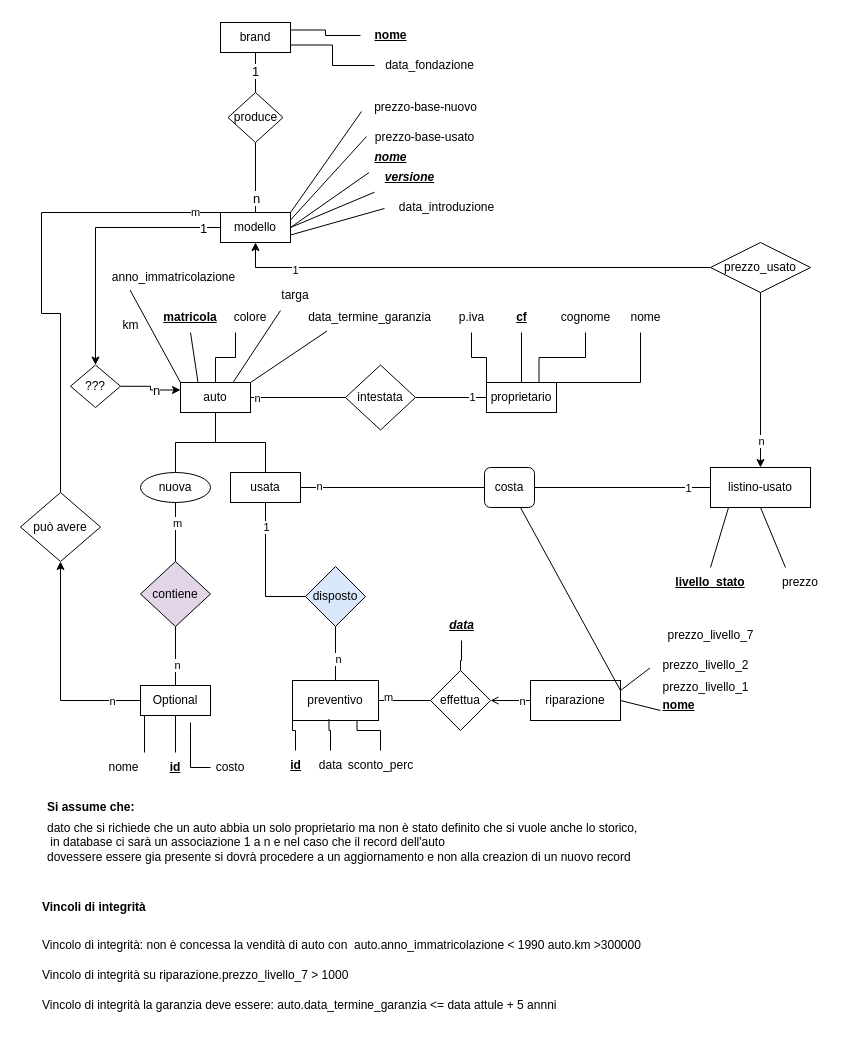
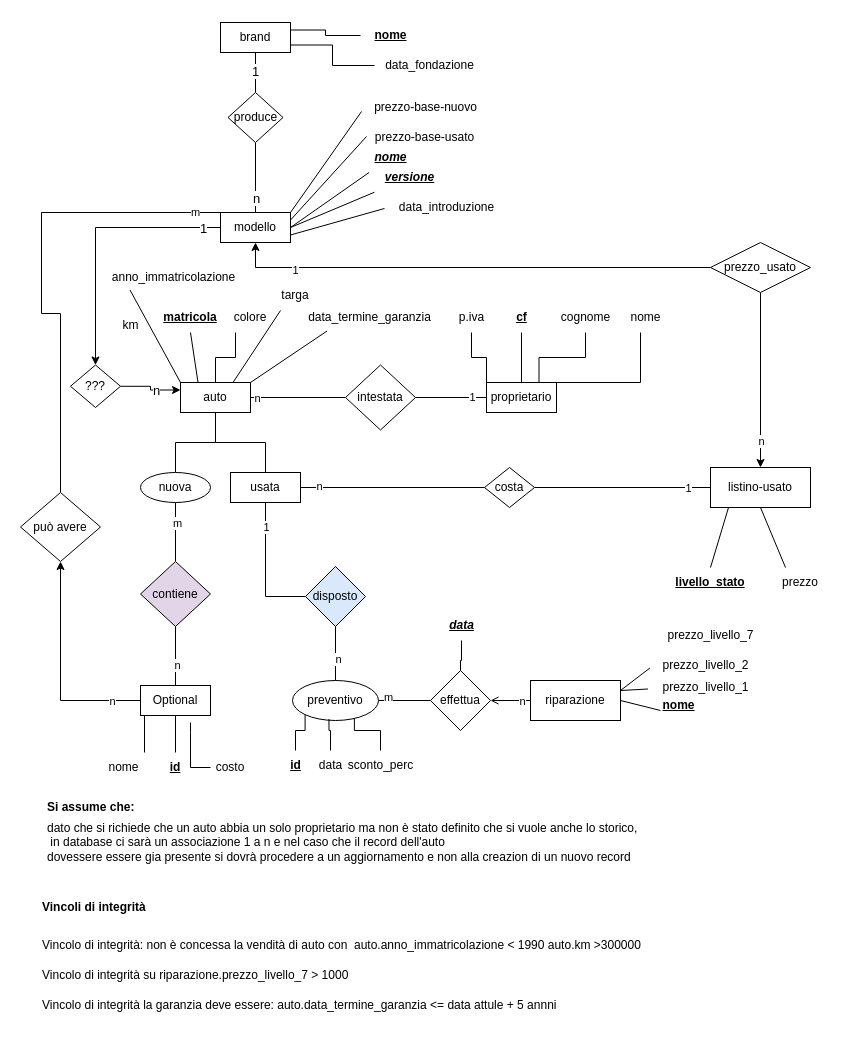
- <mxCell id="73" value="costa" style="whiteSpace=wrap;html=1;rounded=1;" vertex="1" parent="1"><mxGeometry x="484" y="467" width="50" height="40" as="geometry" /></mxCell>
+ <mxCell id="73" value="costa" style="rhombus;whiteSpace=wrap;html=1;" vertex="1" parent="1"><mxGeometry x="484" y="467" width="50" height="40" as="geometry" /></mxCell>
- <mxCell id="97" value="" style="endArrow=none;html=1;rounded=0;exitX=1;exitY=0.25;exitDx=0;exitDy=0;" edge="1" parent="1" source="93" target="73"><mxGeometry width="50" height="50" relative="1" as="geometry"><mxPoint x="540" y="492" as="sourcePoint" /><mxPoint x="590" y="442" as="targetPoint" /></mxGeometry></mxCell>
+ <mxCell id="97" value="" style="endArrow=none;html=1;rounded=0;entryX=-0.023;entryY=0.55;entryDx=0;entryDy=0;entryPerimeter=0;exitX=1;exitY=0.25;exitDx=0;exitDy=0;" edge="1" parent="1" source="93" target="95"><mxGeometry width="50" height="50" relative="1" as="geometry"><mxPoint x="540" y="492" as="sourcePoint" /><mxPoint x="590" y="442" as="targetPoint" /></mxGeometry></mxCell>
- <mxCell id="85" value="preventivo" style="whiteSpace=wrap;html=1;" vertex="1" parent="1"><mxGeometry x="292" y="680" width="86" height="40" as="geometry" /></mxCell>
+ <mxCell id="85" value="preventivo" style="ellipse;whiteSpace=wrap;html=1;" vertex="1" parent="1"><mxGeometry x="292" y="680" width="86" height="40" as="geometry" /></mxCell>
